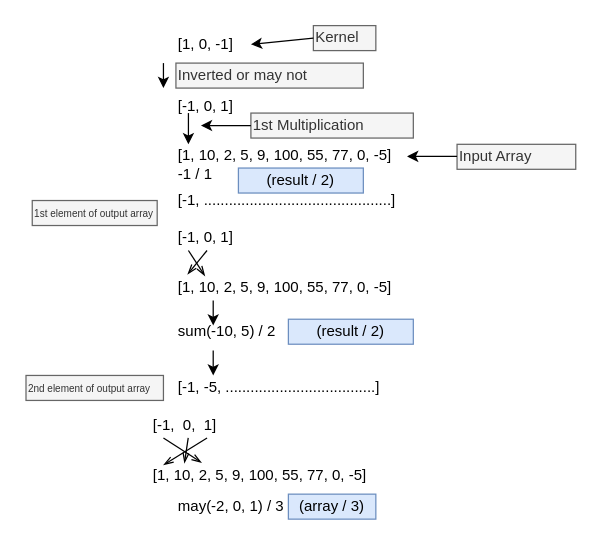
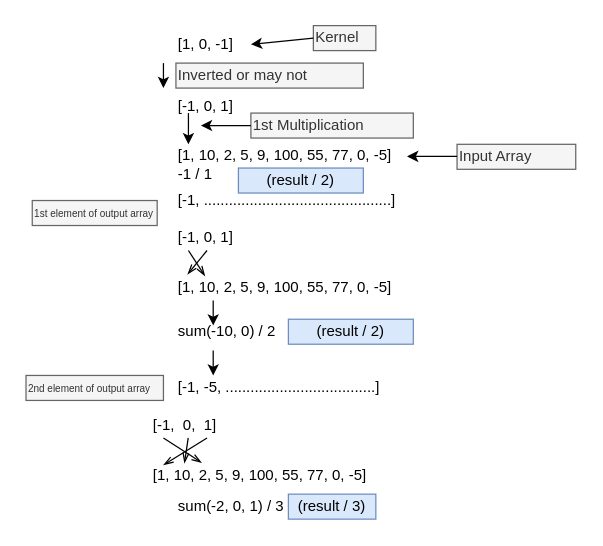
- <mxCell id="20" value="sum(-10, 5) / 2&amp;nbsp;" style="text;html=1;align=left;verticalAlign=middle;whiteSpace=wrap;rounded=0;" vertex="1" parent="1"><mxGeometry x="140" y="260" width="90" height="10" as="geometry" /></mxCell>
+ <mxCell id="20" value="sum(-10, 0) / 2&amp;nbsp;" style="text;html=1;align=left;verticalAlign=middle;whiteSpace=wrap;rounded=0;" vertex="1" parent="1"><mxGeometry x="140" y="260" width="90" height="10" as="geometry" /></mxCell>
- <mxCell id="29" value="may(-2, 0, 1) / 3&amp;nbsp;" style="text;html=1;align=left;verticalAlign=middle;whiteSpace=wrap;rounded=0;" vertex="1" parent="1"><mxGeometry x="140" y="400" width="100" height="10" as="geometry" /></mxCell>
+ <mxCell id="29" value="sum(-2, 0, 1) / 3&amp;nbsp;" style="text;html=1;align=left;verticalAlign=middle;whiteSpace=wrap;rounded=0;" vertex="1" parent="1"><mxGeometry x="140" y="400" width="100" height="10" as="geometry" /></mxCell>
- <mxCell id="30" value="&lt;span style=&quot;text-align: left;&quot;&gt;(array / 3)&lt;/span&gt;" style="text;html=1;align=center;verticalAlign=middle;whiteSpace=wrap;rounded=0;fillColor=#dae8fc;strokeColor=#6c8ebf;" vertex="1" parent="1"><mxGeometry x="230" y="395" width="70" height="20" as="geometry" /></mxCell>
+ <mxCell id="30" value="&lt;span style=&quot;text-align: left;&quot;&gt;(result / 3)&lt;/span&gt;" style="text;html=1;align=center;verticalAlign=middle;whiteSpace=wrap;rounded=0;fillColor=#dae8fc;strokeColor=#6c8ebf;" vertex="1" parent="1"><mxGeometry x="230" y="395" width="70" height="20" as="geometry" /></mxCell>
